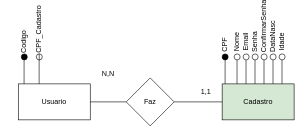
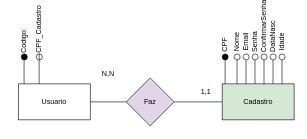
- <mxCell id="4" value="Faz" style="rhombus;whiteSpace=wrap;html=1;" vertex="1" parent="1"><mxGeometry x="210" y="116" width="80" height="80" as="geometry" /></mxCell>
+ <mxCell id="4" value="Faz" style="rhombus;whiteSpace=wrap;html=1;fillColor=#e1d5e7;" vertex="1" parent="1"><mxGeometry x="210" y="116" width="80" height="80" as="geometry" /></mxCell>
